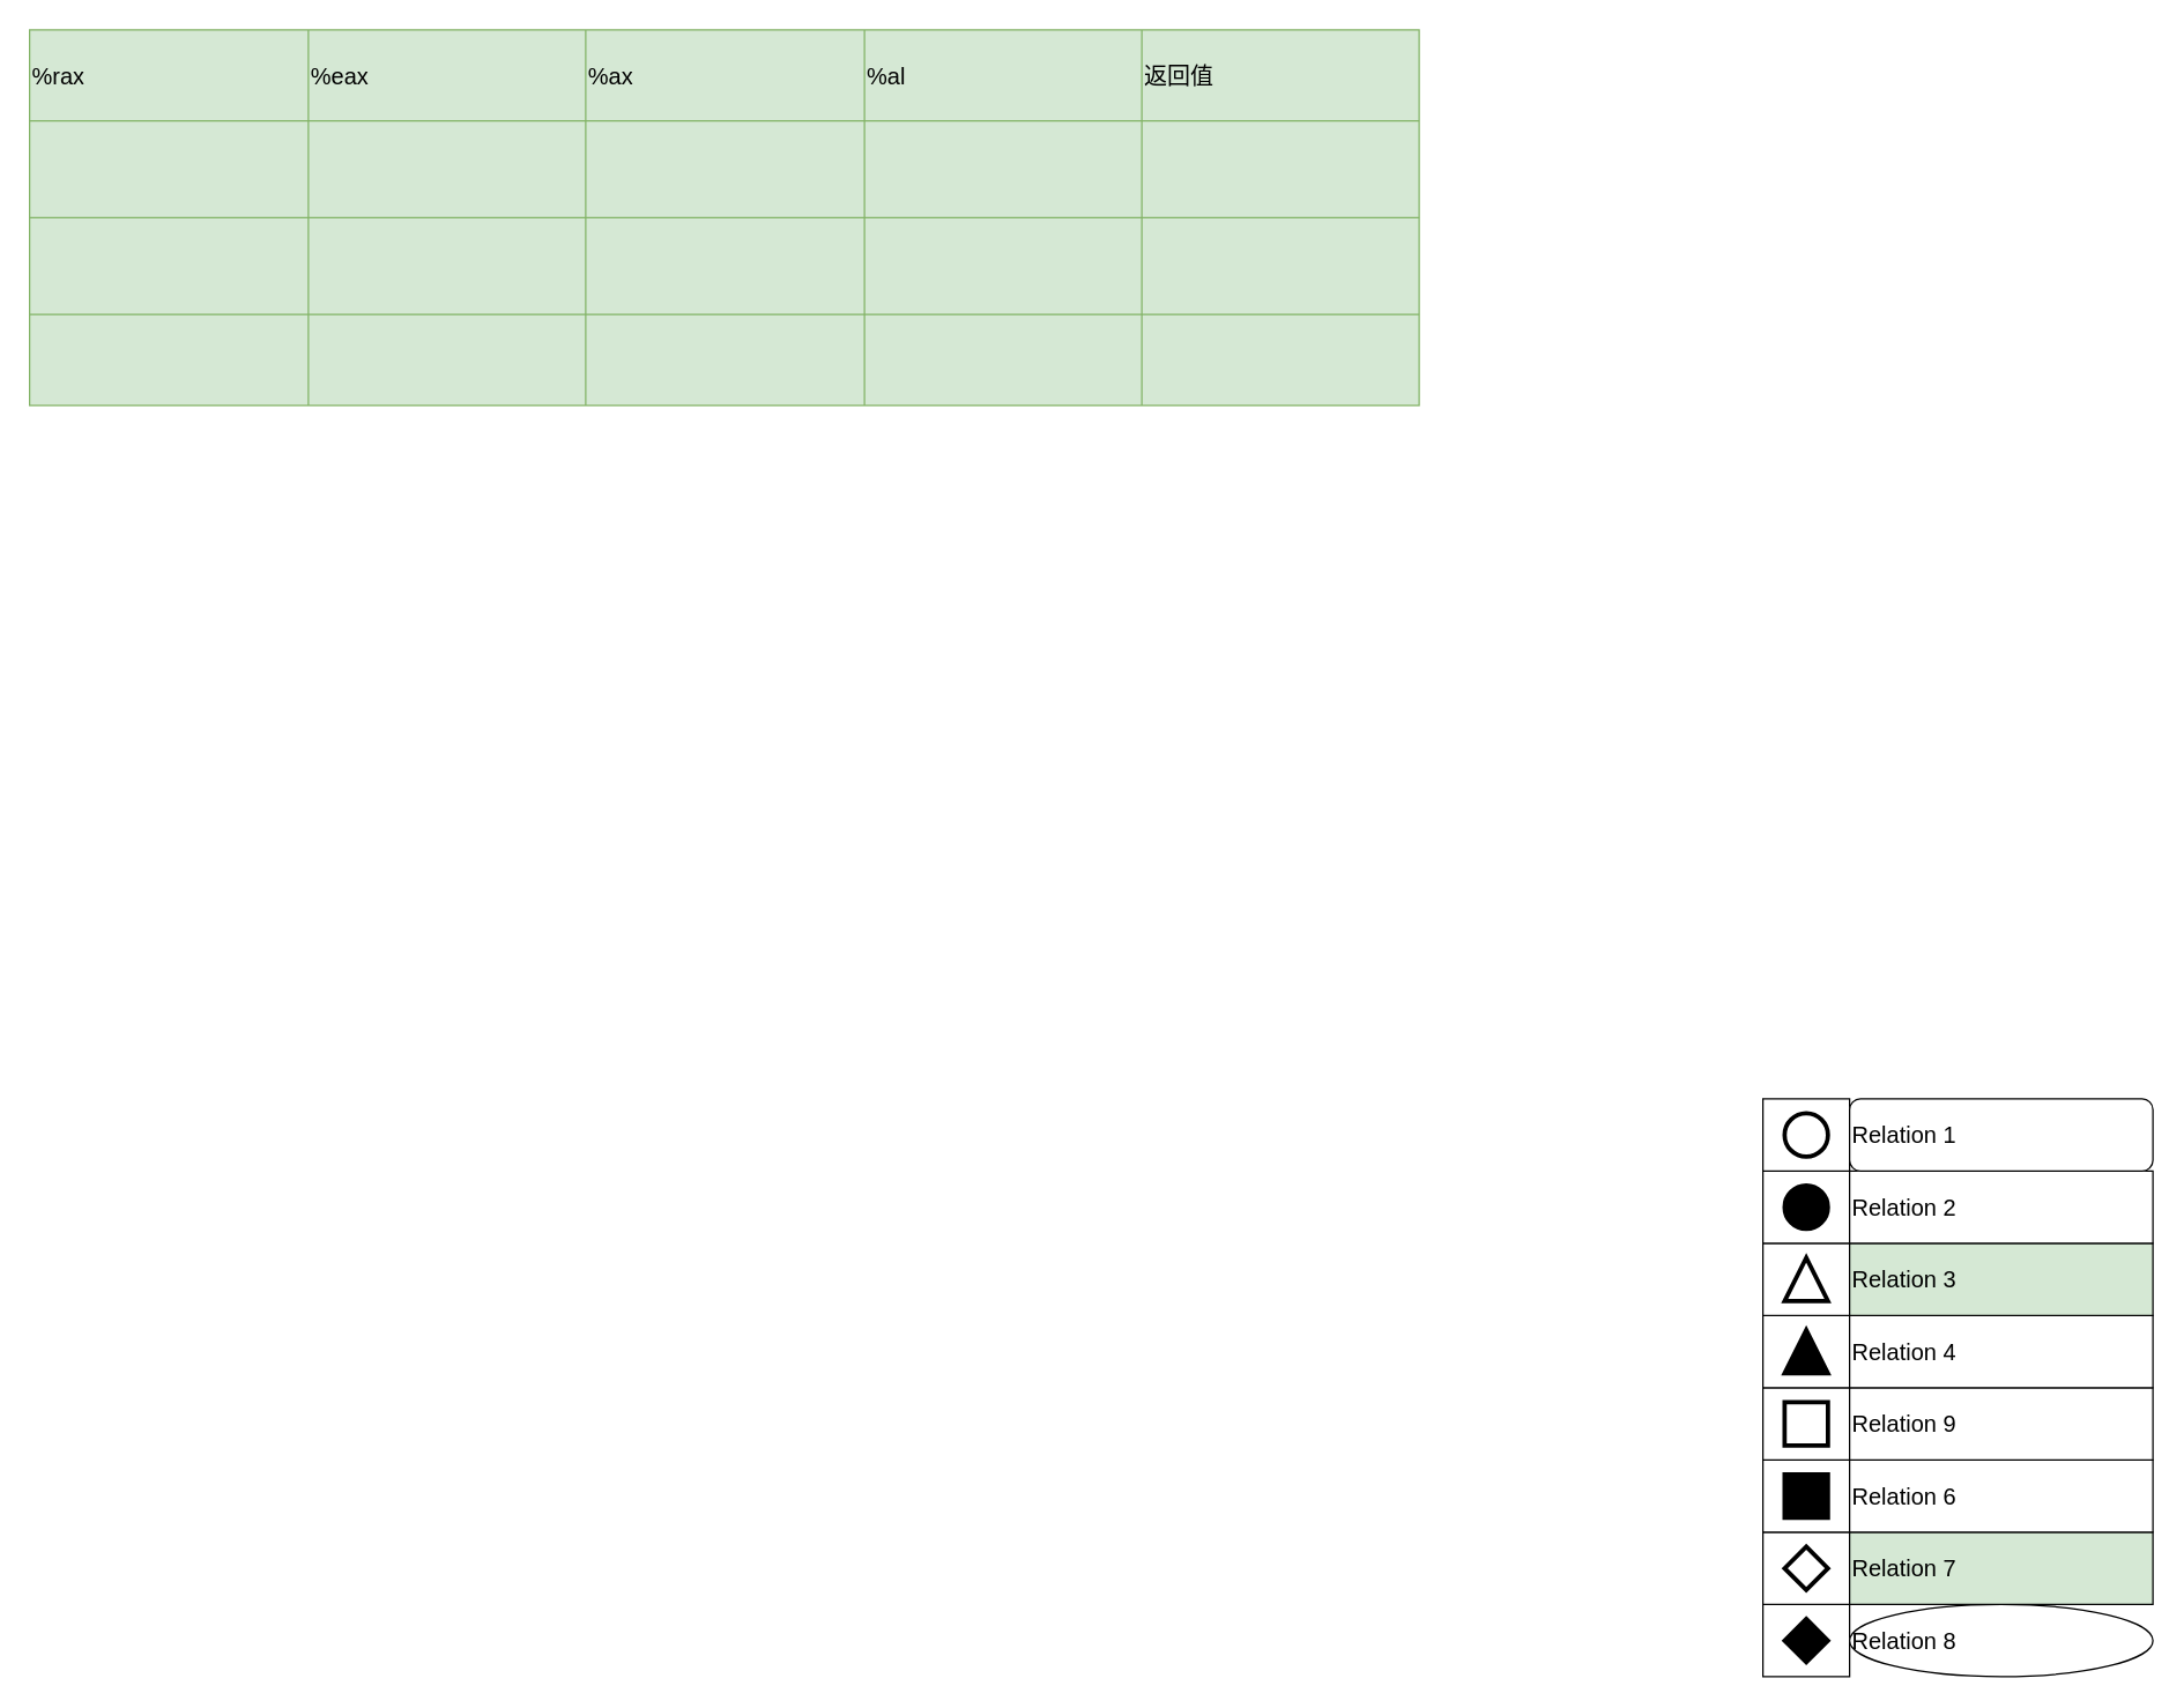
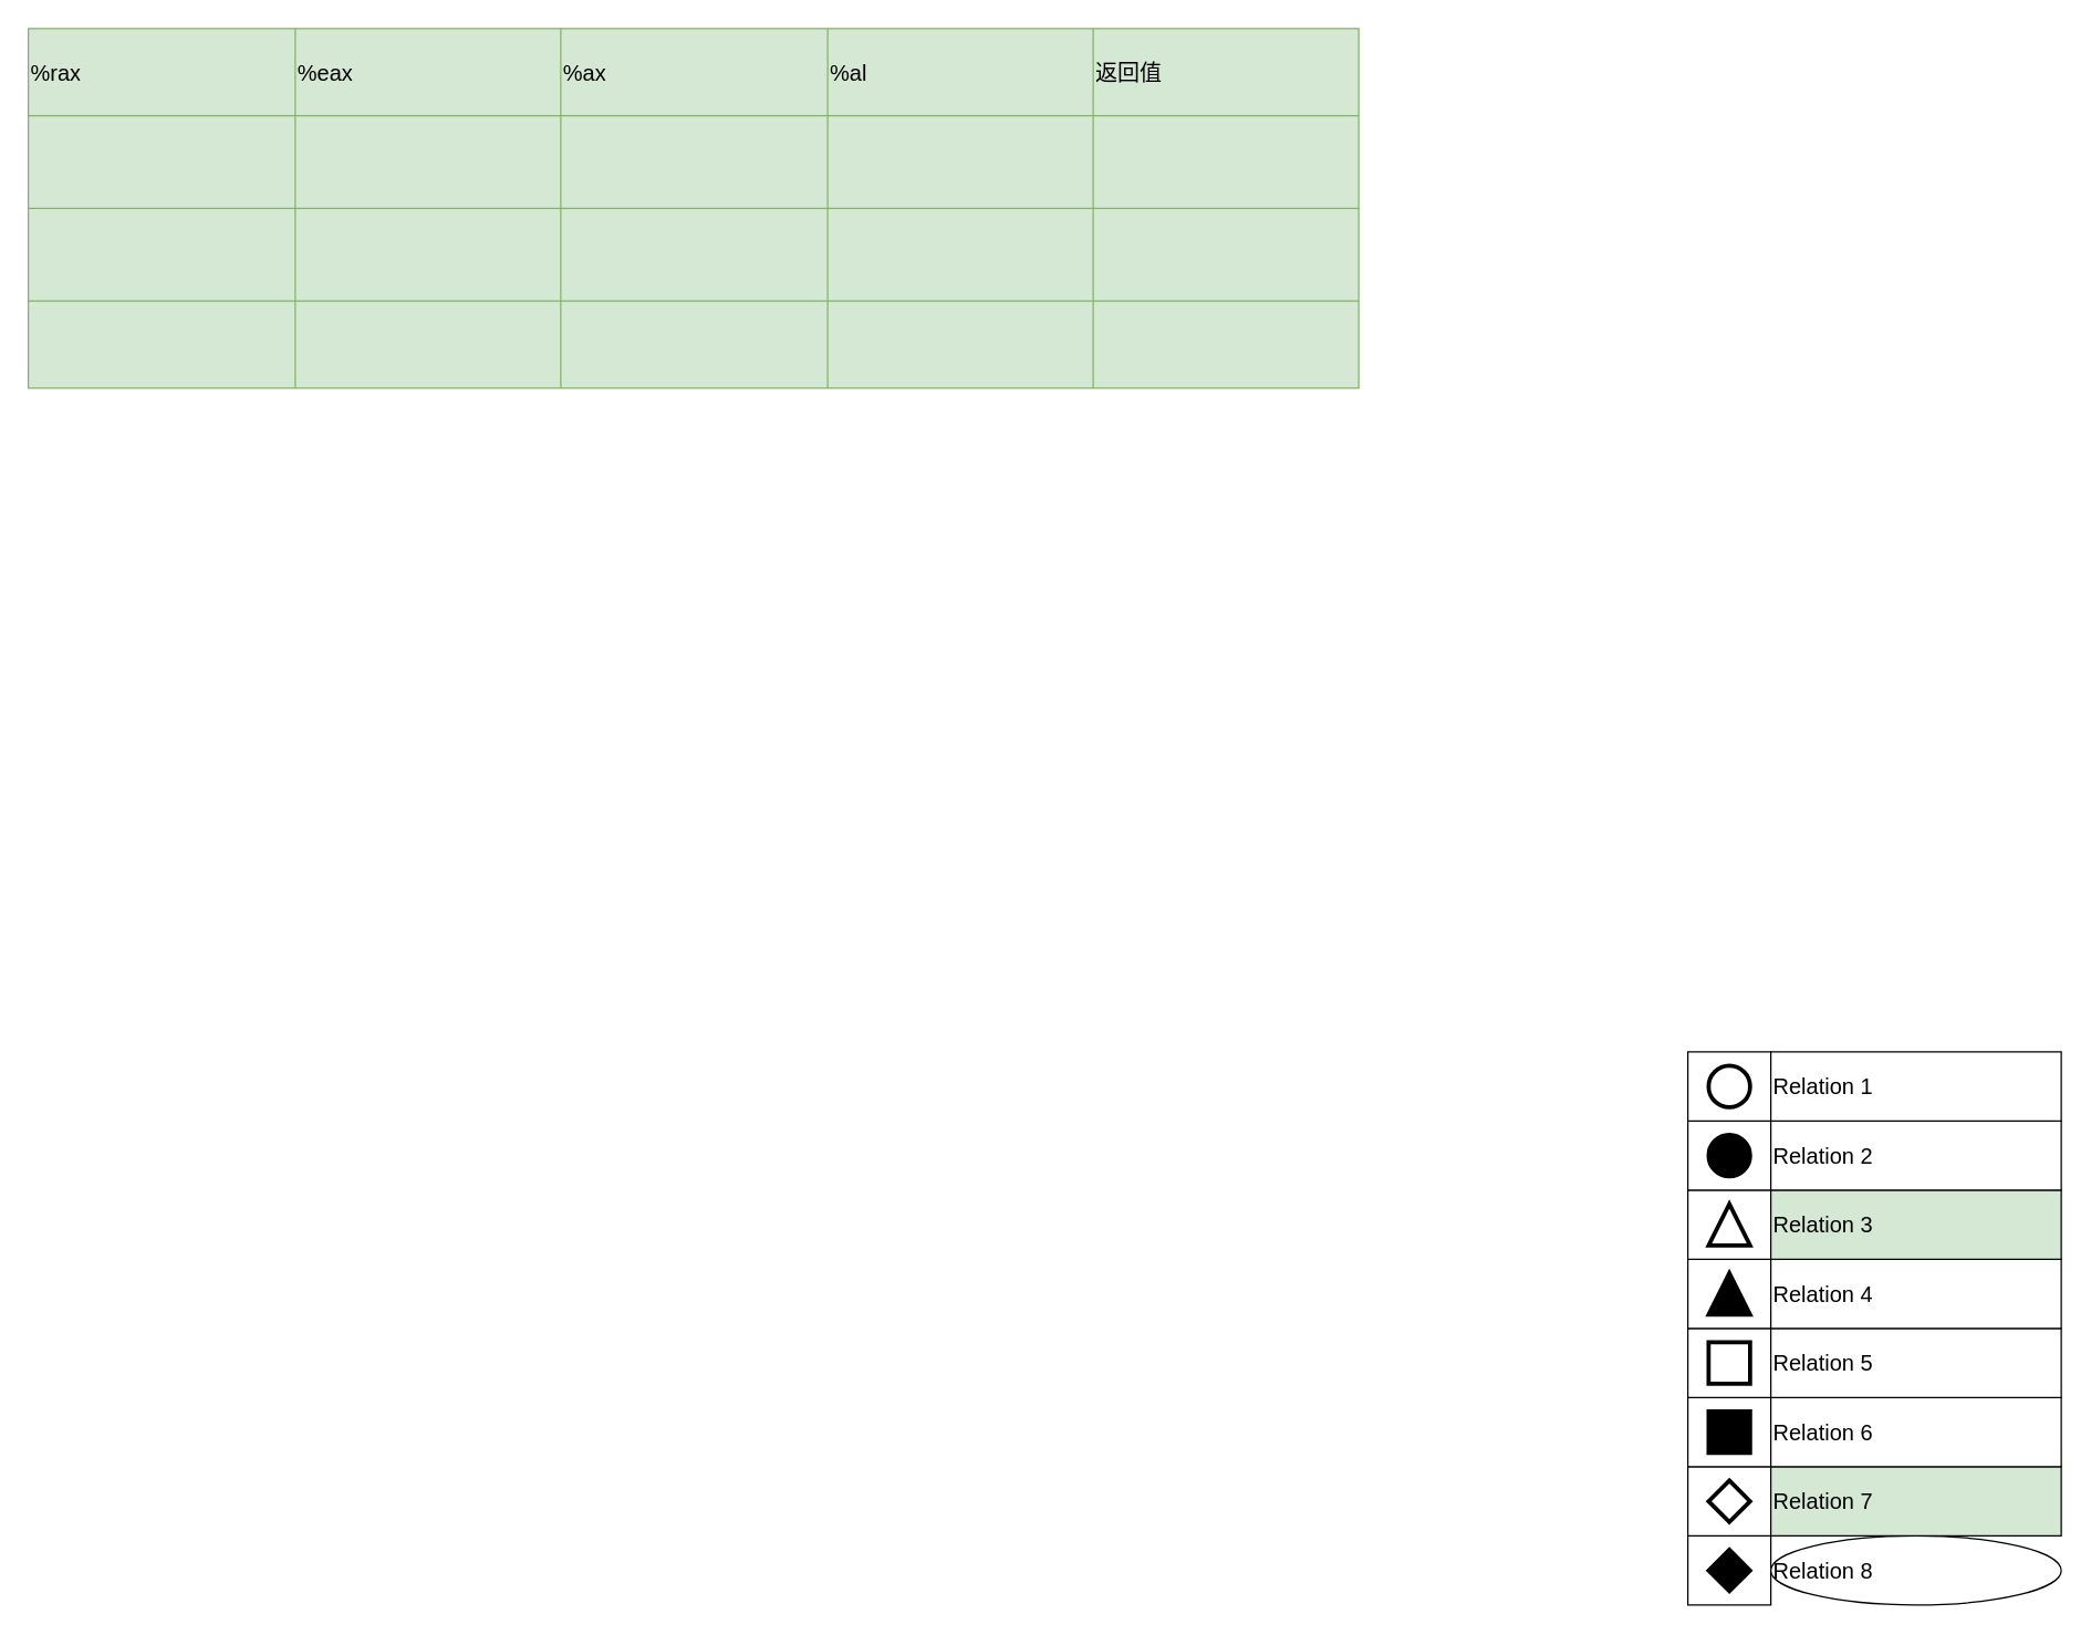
- <mxCell id="43" value="Relation 1" style="whiteSpace=wrap;html=1;shadow=0;strokeWidth=1;fontSize=16;align=left;rounded=1;" parent="1" vertex="1"><mxGeometry x="1280" y="760" width="210" height="50" as="geometry" /></mxCell>
+ <mxCell id="43" value="Relation 1" style="whiteSpace=wrap;html=1;rounded=0;shadow=0;strokeWidth=1;fontSize=16;align=left;" parent="1" vertex="1"><mxGeometry x="1280" y="760" width="210" height="50" as="geometry" /></mxCell>
- <mxCell id="35" value="Relation 9" style="whiteSpace=wrap;html=1;rounded=0;shadow=0;strokeWidth=1;fontSize=16;align=left;" parent="1" vertex="1"><mxGeometry x="1280" y="960" width="210" height="50" as="geometry" /></mxCell>
+ <mxCell id="35" value="Relation 5" style="whiteSpace=wrap;html=1;rounded=0;shadow=0;strokeWidth=1;fontSize=16;align=left;" parent="1" vertex="1"><mxGeometry x="1280" y="960" width="210" height="50" as="geometry" /></mxCell>
